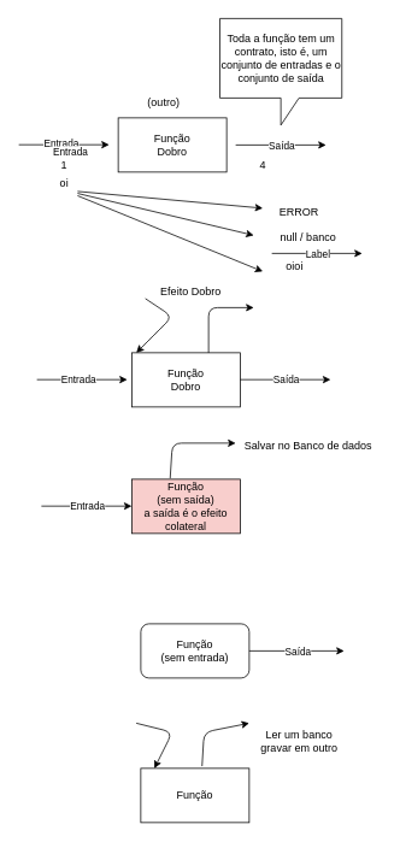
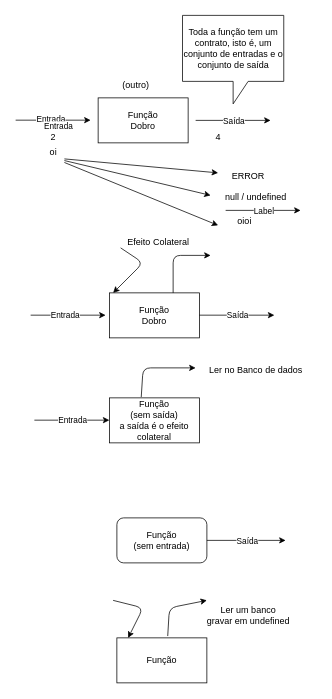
- <mxCell id="9" value="1" style="text;html=1;align=center;verticalAlign=middle;resizable=0;points=[];autosize=1;strokeColor=none;fillColor=none;" vertex="1" parent="1"><mxGeometry x="55" y="168" width="30" height="30" as="geometry" /></mxCell>
+ <mxCell id="9" value="2" style="text;html=1;align=center;verticalAlign=middle;resizable=0;points=[];autosize=1;strokeColor=none;fillColor=none;" vertex="1" parent="1"><mxGeometry x="55" y="168" width="30" height="30" as="geometry" /></mxCell>
- <mxCell id="18" value="null / banco&lt;div&gt;&lt;br&gt;&lt;/div&gt;" style="text;html=1;align=center;verticalAlign=middle;resizable=0;points=[];autosize=1;strokeColor=none;fillColor=none;" vertex="1" parent="1"><mxGeometry x="290" y="250" width="100" height="40" as="geometry" /></mxCell>
+ <mxCell id="18" value="null / undefined&lt;div&gt;&lt;br&gt;&lt;/div&gt;" style="text;html=1;align=center;verticalAlign=middle;resizable=0;points=[];autosize=1;strokeColor=none;fillColor=none;" vertex="1" parent="1"><mxGeometry x="290" y="250" width="100" height="40" as="geometry" /></mxCell>
- <mxCell id="32" value="Efeito Dobro&lt;div&gt;&lt;br&gt;&lt;/div&gt;" style="text;html=1;align=center;verticalAlign=middle;resizable=0;points=[];autosize=1;strokeColor=none;fillColor=none;" vertex="1" parent="1"><mxGeometry x="155" y="310" width="110" height="40" as="geometry" /></mxCell>
+ <mxCell id="32" value="Efeito Colateral&lt;div&gt;&lt;br&gt;&lt;/div&gt;" style="text;html=1;align=center;verticalAlign=middle;resizable=0;points=[];autosize=1;strokeColor=none;fillColor=none;" vertex="1" parent="1"><mxGeometry x="155" y="310" width="110" height="40" as="geometry" /></mxCell>
- <mxCell id="37" value="Salvar no Banco de dados&lt;div&gt;&lt;br&gt;&lt;/div&gt;" style="text;html=1;align=center;verticalAlign=middle;resizable=0;points=[];autosize=1;strokeColor=none;fillColor=none;" vertex="1" parent="1"><mxGeometry x="260" y="480" width="160" height="40" as="geometry" /></mxCell>
+ <mxCell id="37" value="Ler no Banco de dados&lt;div&gt;&lt;br&gt;&lt;/div&gt;" style="text;html=1;align=center;verticalAlign=middle;resizable=0;points=[];autosize=1;strokeColor=none;fillColor=none;" vertex="1" parent="1"><mxGeometry x="260" y="480" width="160" height="40" as="geometry" /></mxCell>
- <mxCell id="33" value="Função&lt;div&gt;(sem saída)&lt;/div&gt;&lt;div&gt;a saída é o efeito colateral&lt;/div&gt;" style="rounded=0;whiteSpace=wrap;html=1;fillColor=#f8cecc;" vertex="1" parent="1"><mxGeometry x="145" y="530" width="120" height="60" as="geometry" /></mxCell>
+ <mxCell id="33" value="Função&lt;div&gt;(sem saída)&lt;/div&gt;&lt;div&gt;a saída é o efeito colateral&lt;/div&gt;" style="rounded=0;whiteSpace=wrap;html=1;" vertex="1" parent="1"><mxGeometry x="145" y="530" width="120" height="60" as="geometry" /></mxCell>
- <mxCell id="44" value="Ler um banco&lt;div&gt;gravar em outro&lt;/div&gt;" style="text;html=1;align=center;verticalAlign=middle;resizable=0;points=[];autosize=1;strokeColor=none;fillColor=none;" vertex="1" parent="1"><mxGeometry x="275" y="800" width="110" height="40" as="geometry" /></mxCell>
+ <mxCell id="44" value="Ler um banco&lt;div&gt;gravar em undefined&lt;/div&gt;" style="text;html=1;align=center;verticalAlign=middle;resizable=0;points=[];autosize=1;strokeColor=none;fillColor=none;" vertex="1" parent="1"><mxGeometry x="275" y="800" width="110" height="40" as="geometry" /></mxCell>
